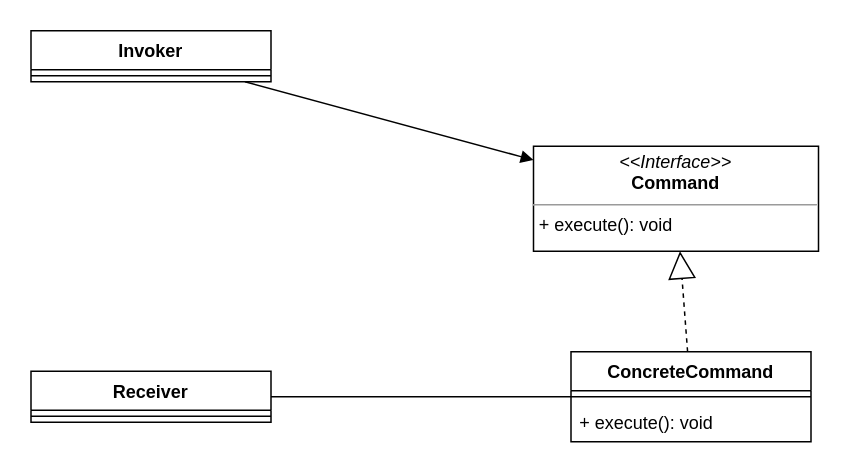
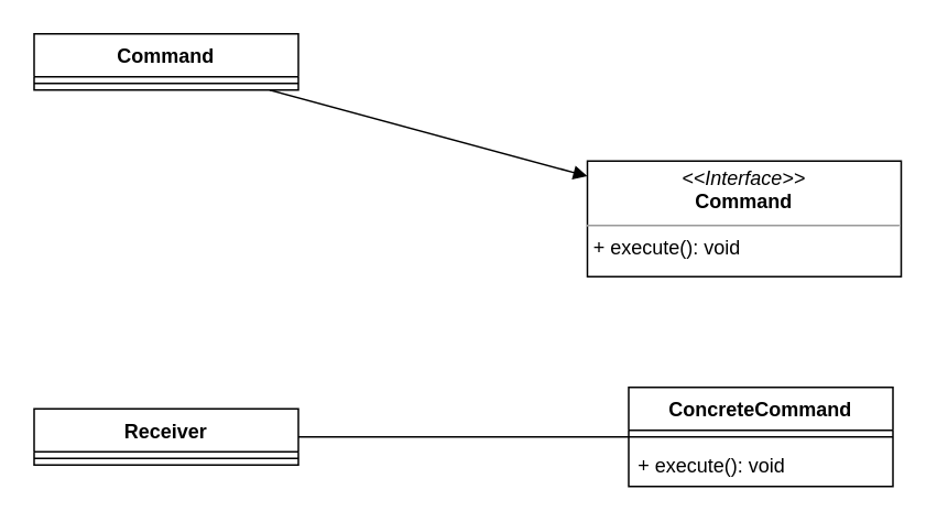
- <mxCell id="2" value="Invoker" style="swimlane;fontStyle=1;align=center;verticalAlign=top;childLayout=stackLayout;horizontal=1;startSize=26;horizontalStack=0;resizeParent=1;resizeParentMax=0;resizeLast=0;collapsible=1;marginBottom=0;" vertex="1" parent="1"><mxGeometry x="20" y="20" width="160" height="34" as="geometry" /></mxCell>
+ <mxCell id="2" value="Command" style="swimlane;fontStyle=1;align=center;verticalAlign=top;childLayout=stackLayout;horizontal=1;startSize=26;horizontalStack=0;resizeParent=1;resizeParentMax=0;resizeLast=0;collapsible=1;marginBottom=0;" vertex="1" parent="1"><mxGeometry x="20" y="20" width="160" height="34" as="geometry" /></mxCell>
- <mxCell id="12" value="" style="endArrow=block;endSize=16;endFill=0;html=1;rounded=0;dashed=1;" edge="1" parent="1" source="6" target="9"><mxGeometry width="160" relative="1" as="geometry"><mxPoint x="260" y="264" as="sourcePoint" /><mxPoint x="420" y="264" as="targetPoint" /></mxGeometry></mxCell>
